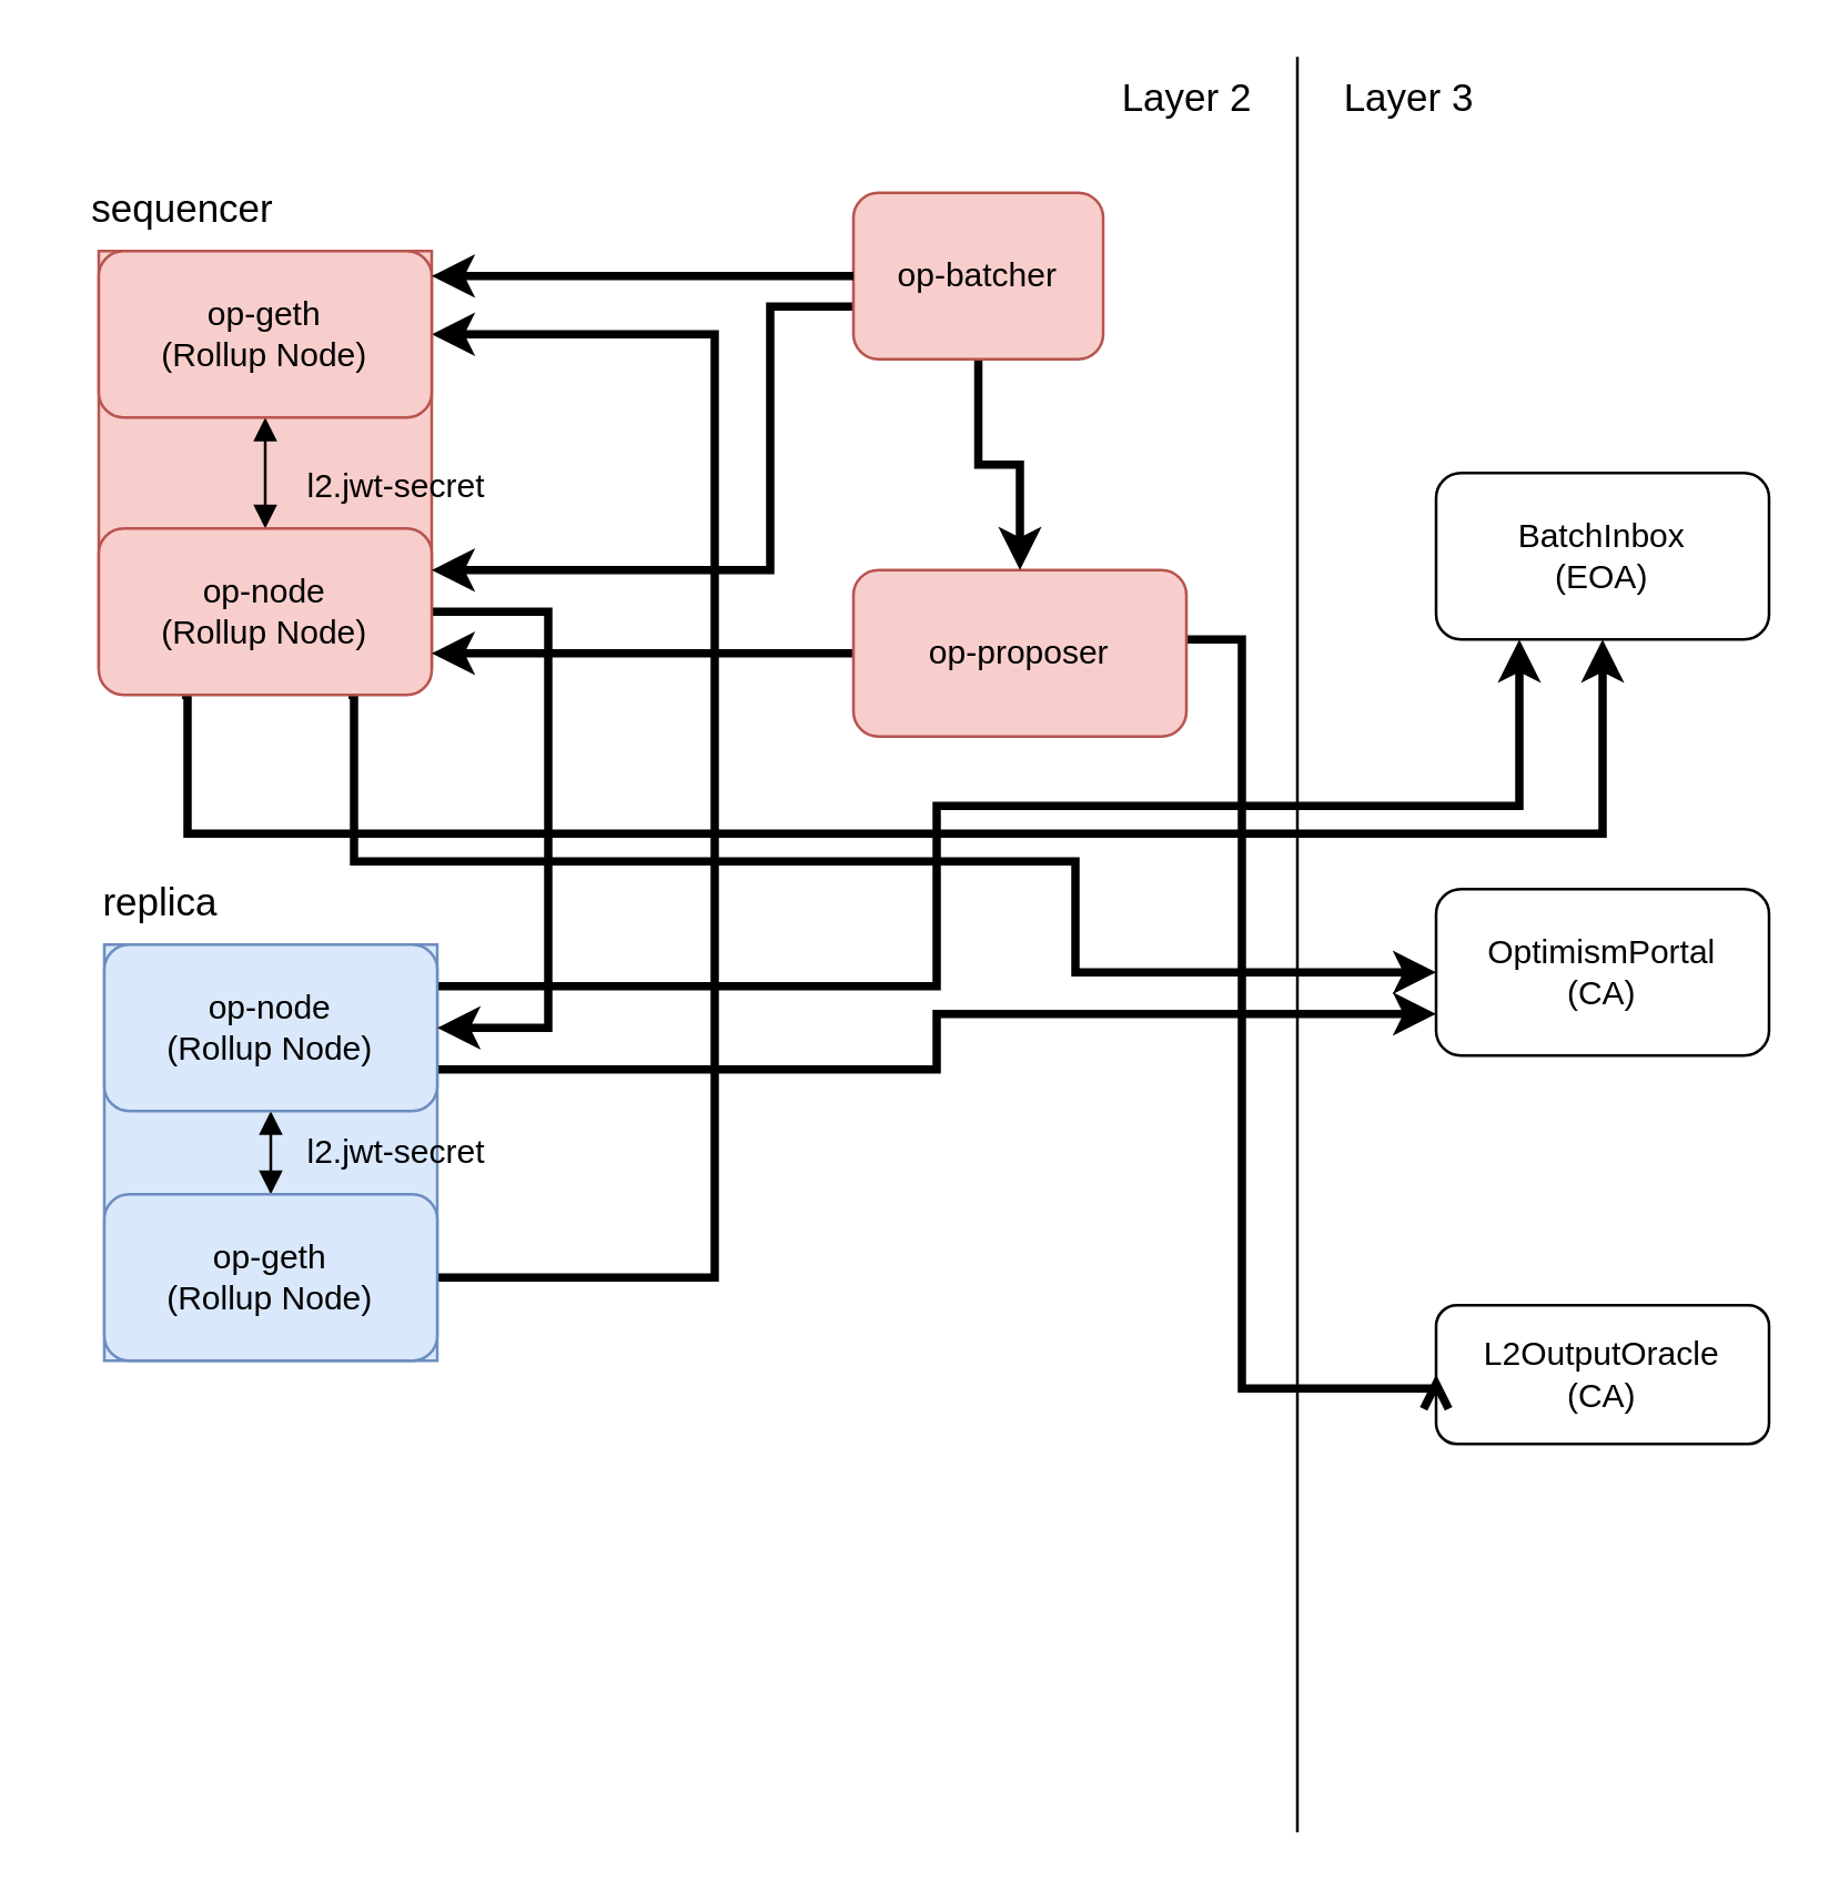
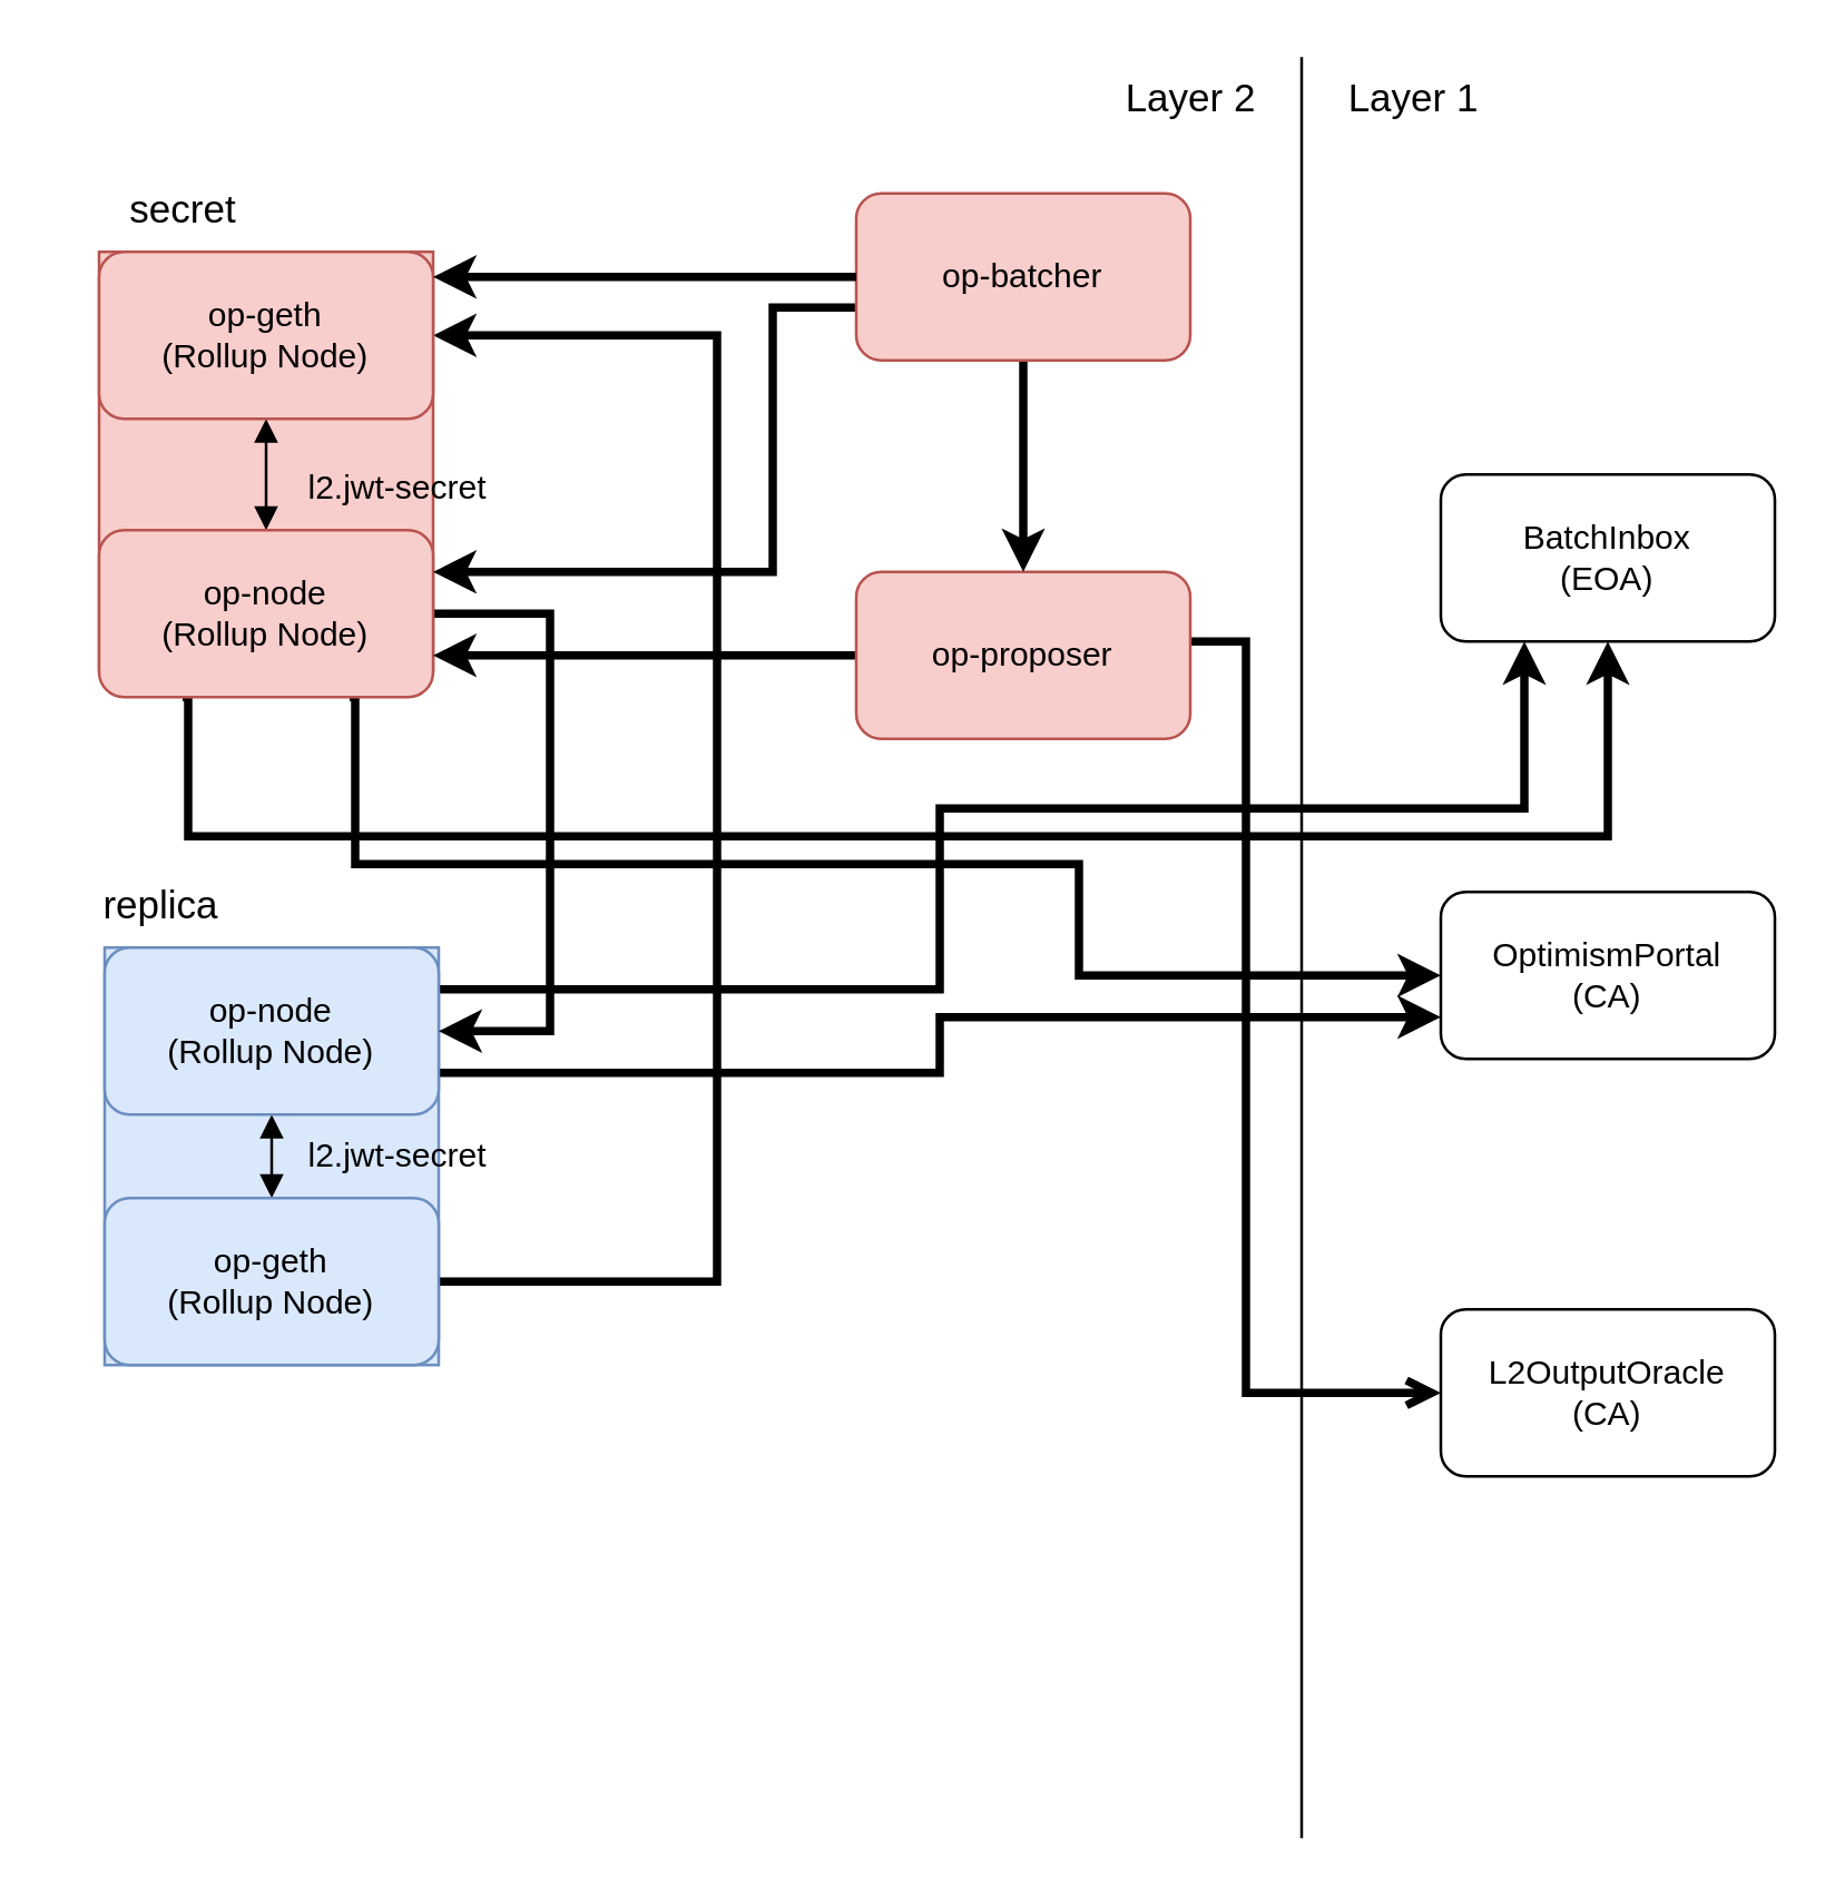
- <mxCell id="3" value="&lt;font style=&quot;font-size: 14px;&quot;&gt;Layer 3&lt;/font&gt;" style="text;html=1;align=center;verticalAlign=middle;resizable=0;points=[];autosize=1;strokeColor=none;fillColor=none;" vertex="1" parent="1"><mxGeometry x="472" y="20" width="70" height="30" as="geometry" /></mxCell>
+ <mxCell id="3" value="&lt;font style=&quot;font-size: 14px;&quot;&gt;Layer 1&lt;/font&gt;" style="text;html=1;align=center;verticalAlign=middle;resizable=0;points=[];autosize=1;strokeColor=none;fillColor=none;" vertex="1" parent="1"><mxGeometry x="472" y="20" width="70" height="30" as="geometry" /></mxCell>
- <mxCell id="8" value="&lt;font style=&quot;font-size: 14px;&quot;&gt;sequencer&lt;/font&gt;" style="text;html=1;align=center;verticalAlign=middle;resizable=0;points=[];autosize=1;strokeColor=none;fillColor=none;" vertex="1" parent="1"><mxGeometry x="20" y="60" width="90" height="30" as="geometry" /></mxCell>
+ <mxCell id="8" value="&lt;font style=&quot;font-size: 14px;&quot;&gt;secret&lt;/font&gt;" style="text;html=1;align=center;verticalAlign=middle;resizable=0;points=[];autosize=1;strokeColor=none;fillColor=none;" vertex="1" parent="1"><mxGeometry x="20" y="60" width="90" height="30" as="geometry" /></mxCell>
- <mxCell id="31" value="op-batcher" style="rounded=1;whiteSpace=wrap;html=1;fillColor=#f8cecc;strokeColor=#b85450;" vertex="1" parent="1"><mxGeometry x="307" y="69" width="90" height="60" as="geometry" /></mxCell>
+ <mxCell id="31" value="op-batcher" style="rounded=1;whiteSpace=wrap;html=1;fillColor=#f8cecc;strokeColor=#b85450;" vertex="1" parent="1"><mxGeometry x="307" y="69" width="120" height="60" as="geometry" /></mxCell>
- <mxCell id="7" value="L2OutputOracle&lt;br&gt;(CA)" style="rounded=1;whiteSpace=wrap;html=1;" vertex="1" parent="1"><mxGeometry x="517" y="470" width="120" height="50" as="geometry" /></mxCell>
+ <mxCell id="7" value="L2OutputOracle&lt;br&gt;(CA)" style="rounded=1;whiteSpace=wrap;html=1;" vertex="1" parent="1"><mxGeometry x="517" y="470" width="120" height="60" as="geometry" /></mxCell>
